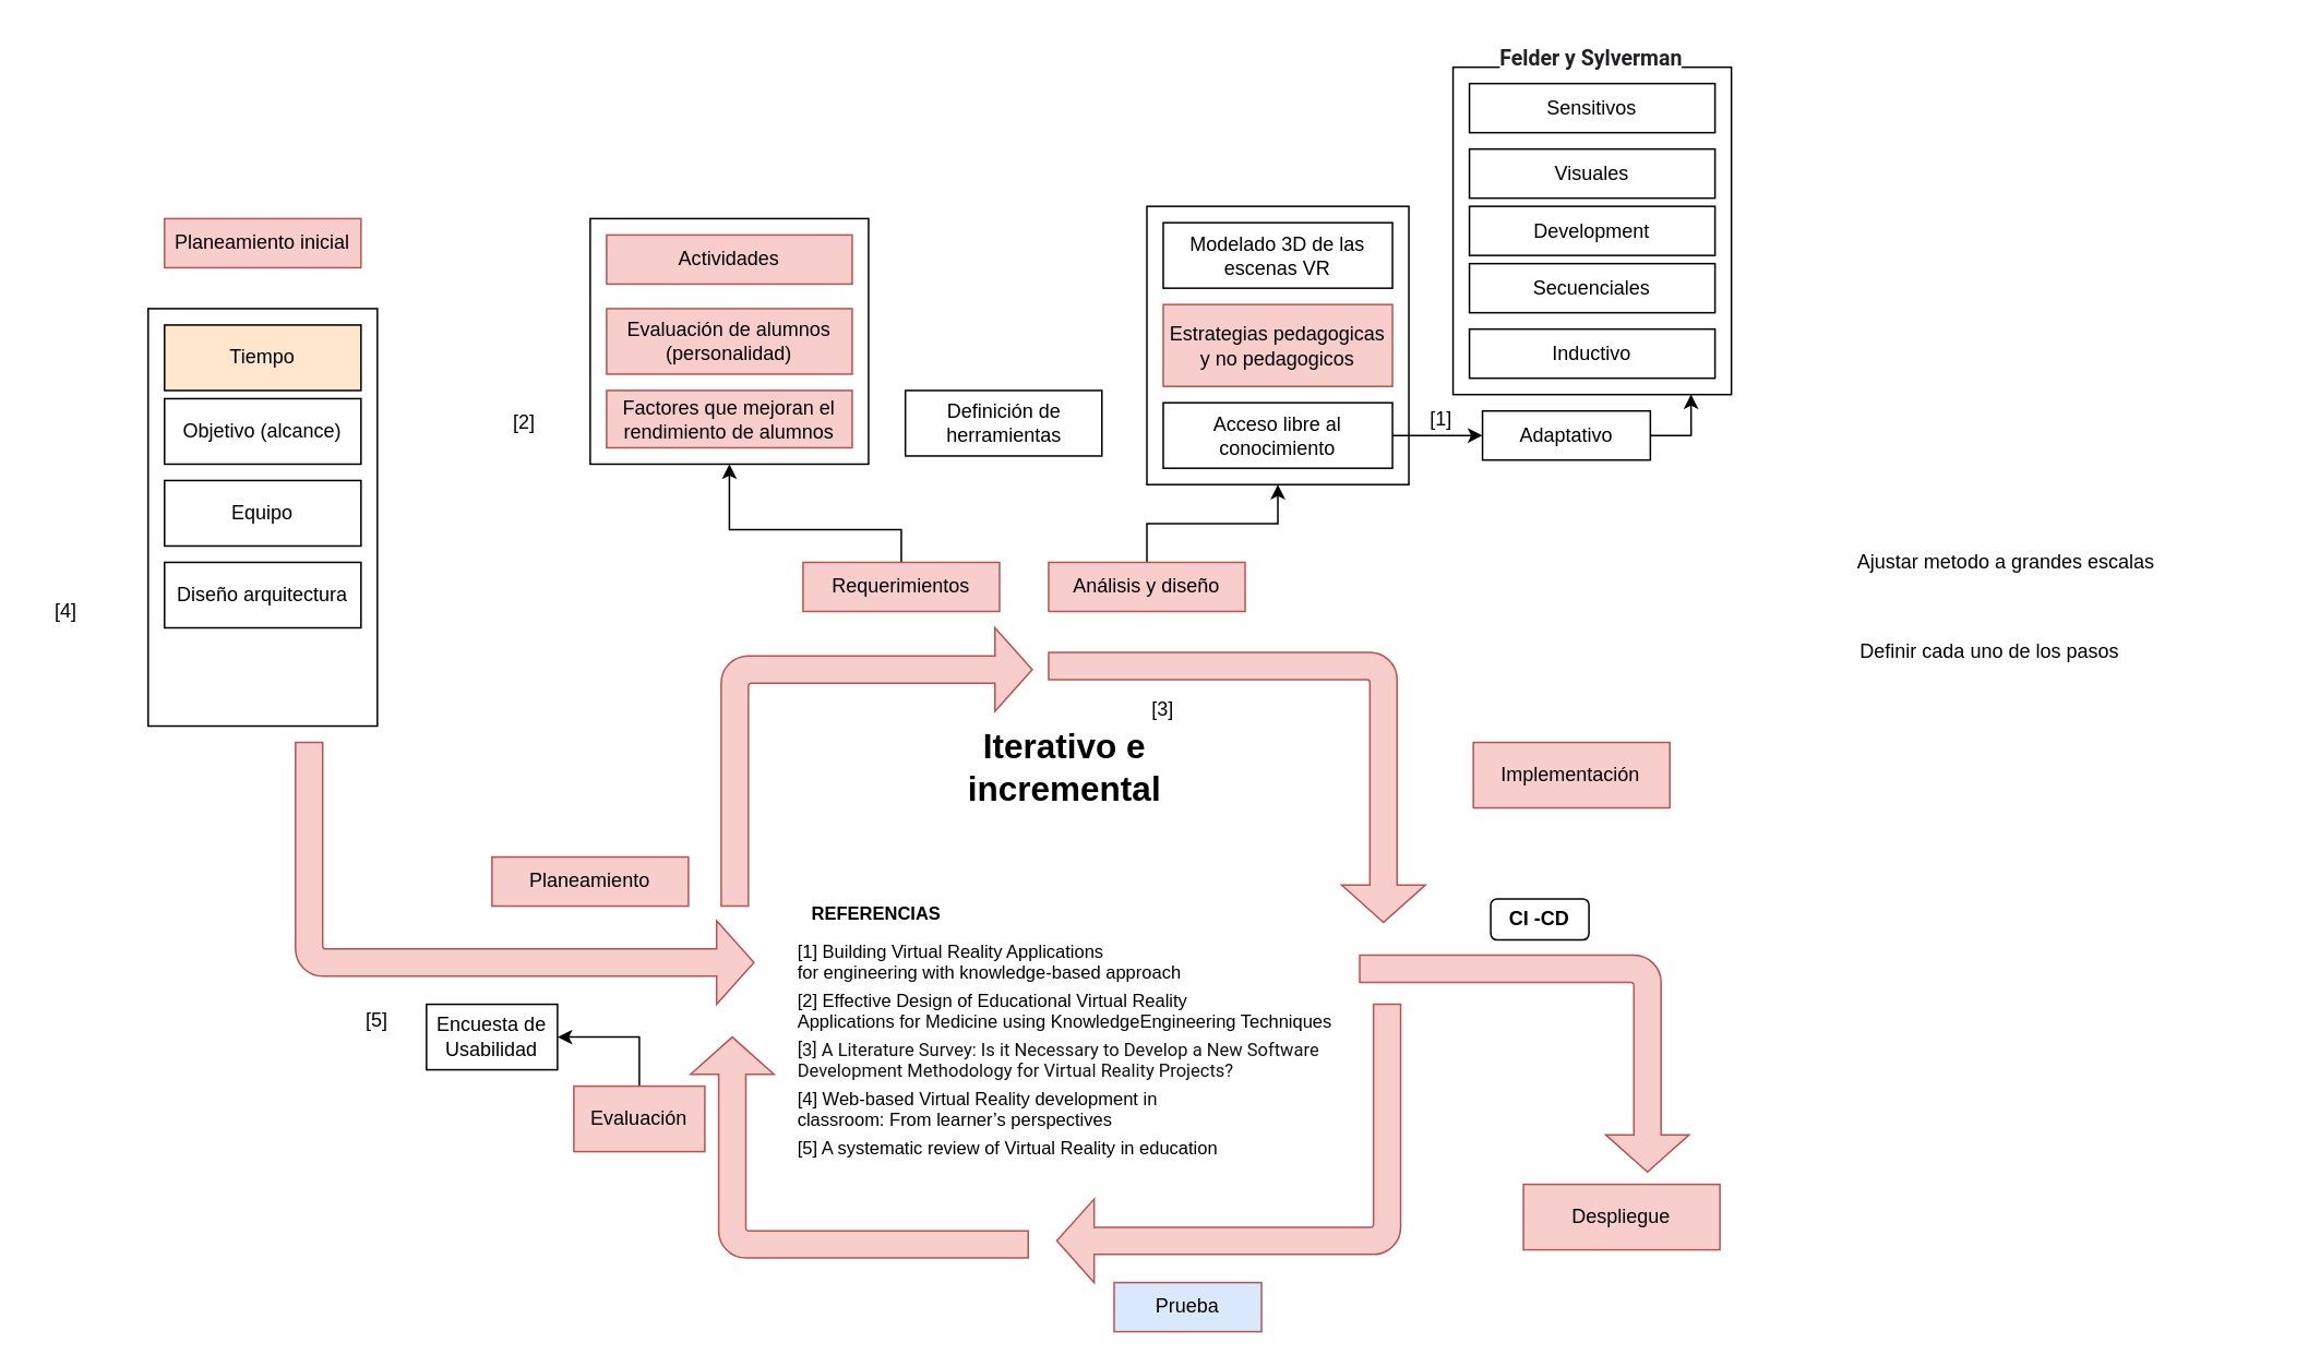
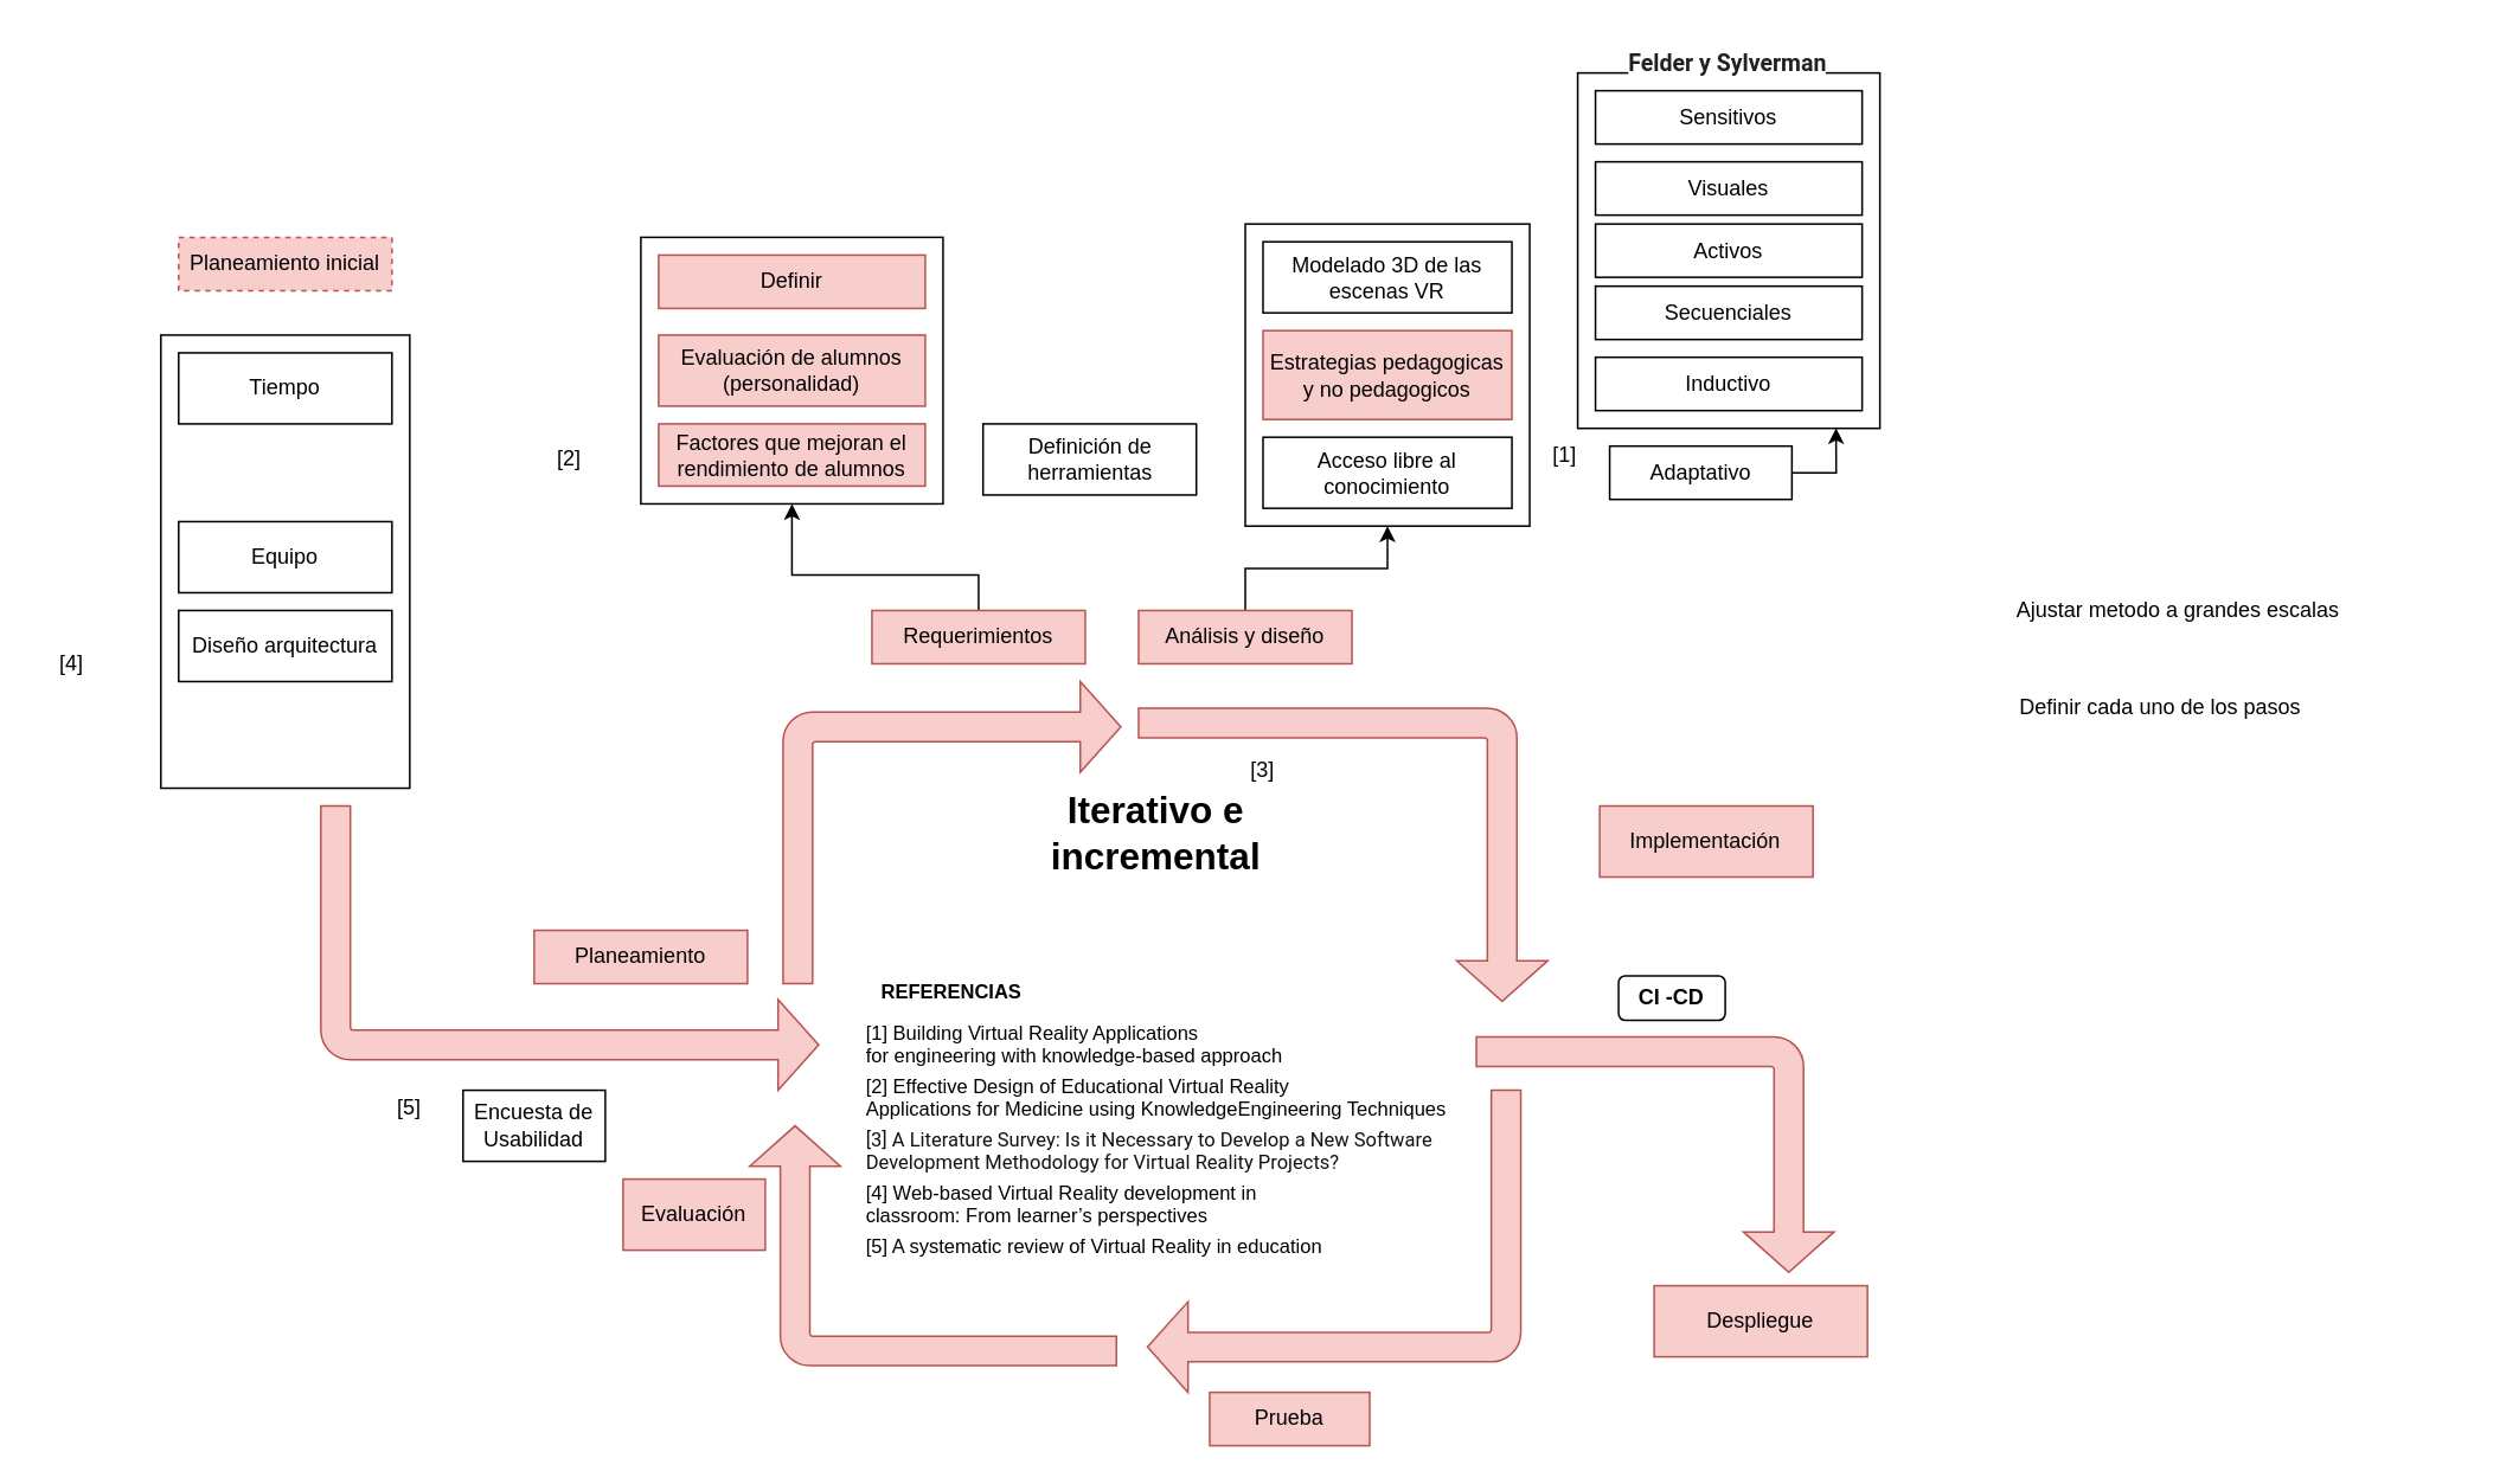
- <mxCell id="51" value="Development" style="rounded=0;whiteSpace=wrap;html=1;" vertex="1" parent="1"><mxGeometry x="897" y="125.5" width="150" height="30" as="geometry" /></mxCell>
+ <mxCell id="51" value="Activos" style="rounded=0;whiteSpace=wrap;html=1;" vertex="1" parent="1"><mxGeometry x="897" y="125.5" width="150" height="30" as="geometry" /></mxCell>
- <mxCell id="9" value="Planeamiento inicial" style="rounded=0;whiteSpace=wrap;html=1;fillColor=#f8cecc;strokeColor=#b85450;" vertex="1" parent="1"><mxGeometry x="100" y="133" width="120" height="30" as="geometry" /></mxCell>
+ <mxCell id="9" value="Planeamiento inicial" style="rounded=0;whiteSpace=wrap;html=1;fillColor=#f8cecc;strokeColor=#b85450;dashed=1;" vertex="1" parent="1"><mxGeometry x="100" y="133" width="120" height="30" as="geometry" /></mxCell>
- <mxCell id="47" value="Actividades" style="rounded=0;whiteSpace=wrap;html=1;fillColor=#f8cecc;strokeColor=#b85450;" vertex="1" parent="1"><mxGeometry x="370" y="143" width="150" height="30" as="geometry" /></mxCell>
+ <mxCell id="47" value="Definir" style="rounded=0;whiteSpace=wrap;html=1;fillColor=#f8cecc;strokeColor=#b85450;" vertex="1" parent="1"><mxGeometry x="370" y="143" width="150" height="30" as="geometry" /></mxCell>
- <mxCell id="56" value="Tiempo" style="rounded=0;whiteSpace=wrap;html=1;fillColor=#ffe6cc;" vertex="1" parent="1"><mxGeometry x="100" y="198" width="120" height="40" as="geometry" /></mxCell>
+ <mxCell id="56" value="Tiempo" style="rounded=0;whiteSpace=wrap;html=1;" vertex="1" parent="1"><mxGeometry x="100" y="198" width="120" height="40" as="geometry" /></mxCell>
- <mxCell id="55" value="Objetivo (alcance)" style="rounded=0;whiteSpace=wrap;html=1;" vertex="1" parent="1"><mxGeometry x="100" y="243" width="120" height="40" as="geometry" /></mxCell>
- <mxCell id="31" style="edgeStyle=orthogonalEdgeStyle;rounded=0;orthogonalLoop=1;jettySize=auto;html=1;exitX=1;exitY=0.5;exitDx=0;exitDy=0;entryX=0;entryY=0.5;entryDx=0;entryDy=0;" edge="1" parent="1" source="32" target="44"><mxGeometry relative="1" as="geometry" /></mxCell>
- <mxCell id="14" style="edgeStyle=orthogonalEdgeStyle;rounded=0;orthogonalLoop=1;jettySize=auto;html=1;exitX=0.5;exitY=0;exitDx=0;exitDy=0;entryX=1;entryY=0.5;entryDx=0;entryDy=0;" edge="1" parent="1" source="15" target="26"><mxGeometry relative="1" as="geometry" /></mxCell>
- <mxCell id="8" value="Prueba" style="rounded=0;whiteSpace=wrap;html=1;fillColor=#dae8fc;strokeColor=#b85450;" vertex="1" parent="1"><mxGeometry x="680" y="783" width="90" height="30" as="geometry" /></mxCell>
+ <mxCell id="8" value="Prueba" style="rounded=0;whiteSpace=wrap;html=1;fillColor=#f8cecc;strokeColor=#b85450;" vertex="1" parent="1"><mxGeometry x="680" y="783" width="90" height="30" as="geometry" /></mxCell>
